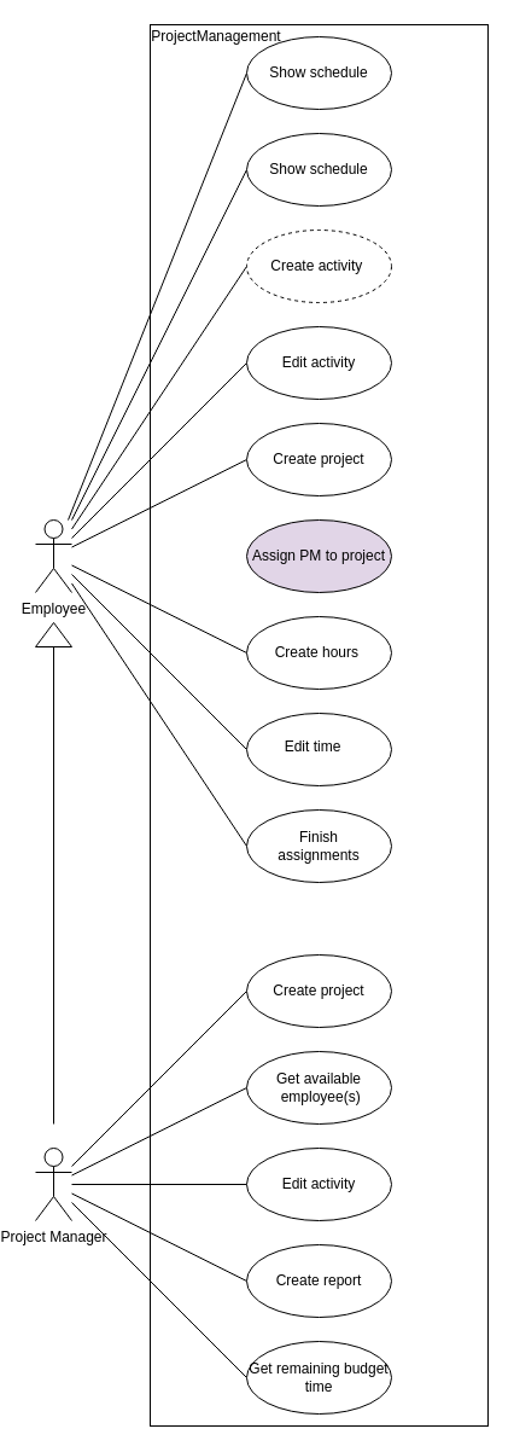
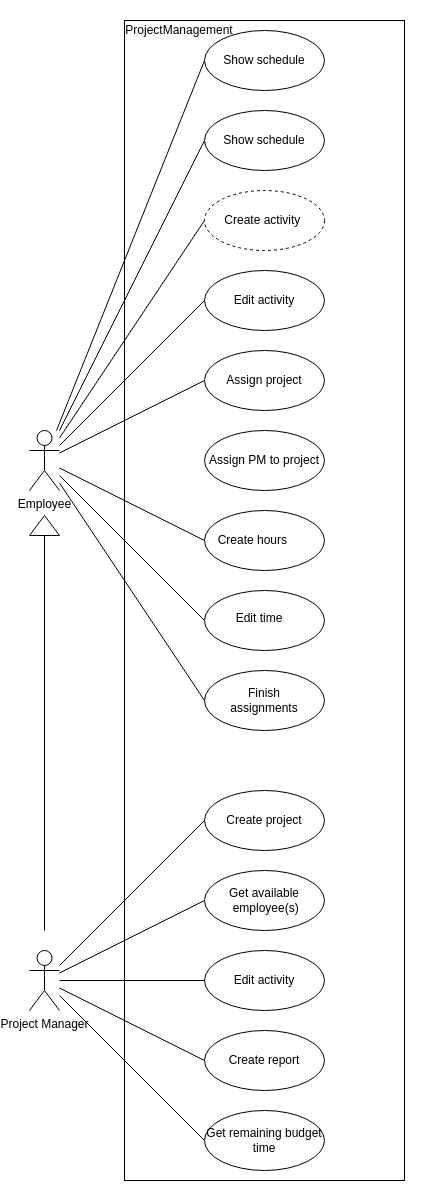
- <mxCell id="12" value="Create project" style="ellipse;whiteSpace=wrap;html=1;" parent="1" vertex="1"><mxGeometry x="195" y="350" width="120" height="60" as="geometry" /></mxCell>
+ <mxCell id="12" value="Assign project" style="ellipse;whiteSpace=wrap;html=1;" parent="1" vertex="1"><mxGeometry x="195" y="350" width="120" height="60" as="geometry" /></mxCell>
- <mxCell id="13" value="Assign PM to project" style="ellipse;whiteSpace=wrap;html=1;fillColor=#e1d5e7;" parent="1" vertex="1"><mxGeometry x="195" y="430" width="120" height="60" as="geometry" /></mxCell>
+ <mxCell id="13" value="Assign PM to project" style="ellipse;whiteSpace=wrap;html=1;" parent="1" vertex="1"><mxGeometry x="195" y="430" width="120" height="60" as="geometry" /></mxCell>
- <mxCell id="30" value="Create hours&amp;nbsp;" style="text;html=1;fillColor=none;align=center;verticalAlign=middle;whiteSpace=wrap;rounded=0;" parent="1" vertex="1"><mxGeometry x="215" y="520" width="80" height="40" as="geometry" /></mxCell>
+ <mxCell id="30" value="Create hours&amp;nbsp;" style="text;html=1;fillColor=none;align=center;verticalAlign=middle;whiteSpace=wrap;rounded=0;" parent="1" vertex="1"><mxGeometry x="205" y="520" width="80" height="40" as="geometry" /></mxCell>
